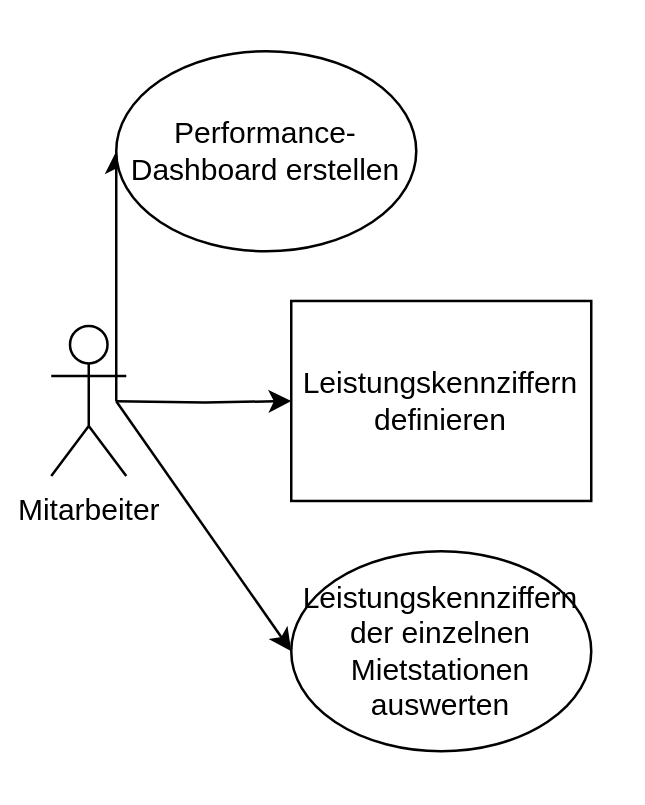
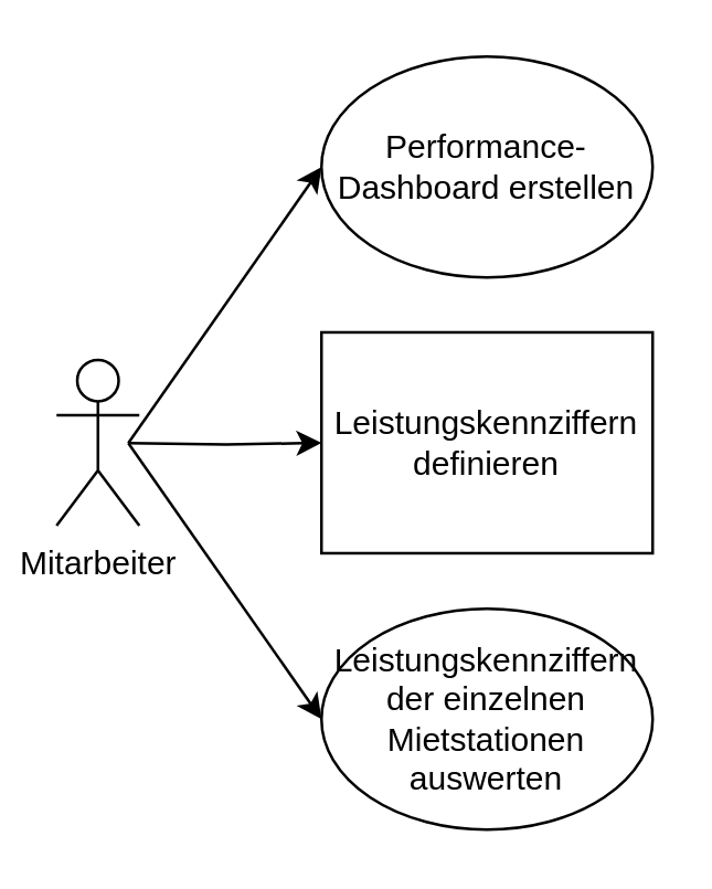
- <mxCell id="8" value="Performance-Dashboard erstellen" style="ellipse;whiteSpace=wrap;html=1;" vertex="1" parent="1"><mxGeometry x="46" y="20" width="120" height="80" as="geometry" /></mxCell>
+ <mxCell id="8" value="Performance-Dashboard erstellen" style="ellipse;whiteSpace=wrap;html=1;" vertex="1" parent="1"><mxGeometry x="116" y="20" width="120" height="80" as="geometry" /></mxCell>
